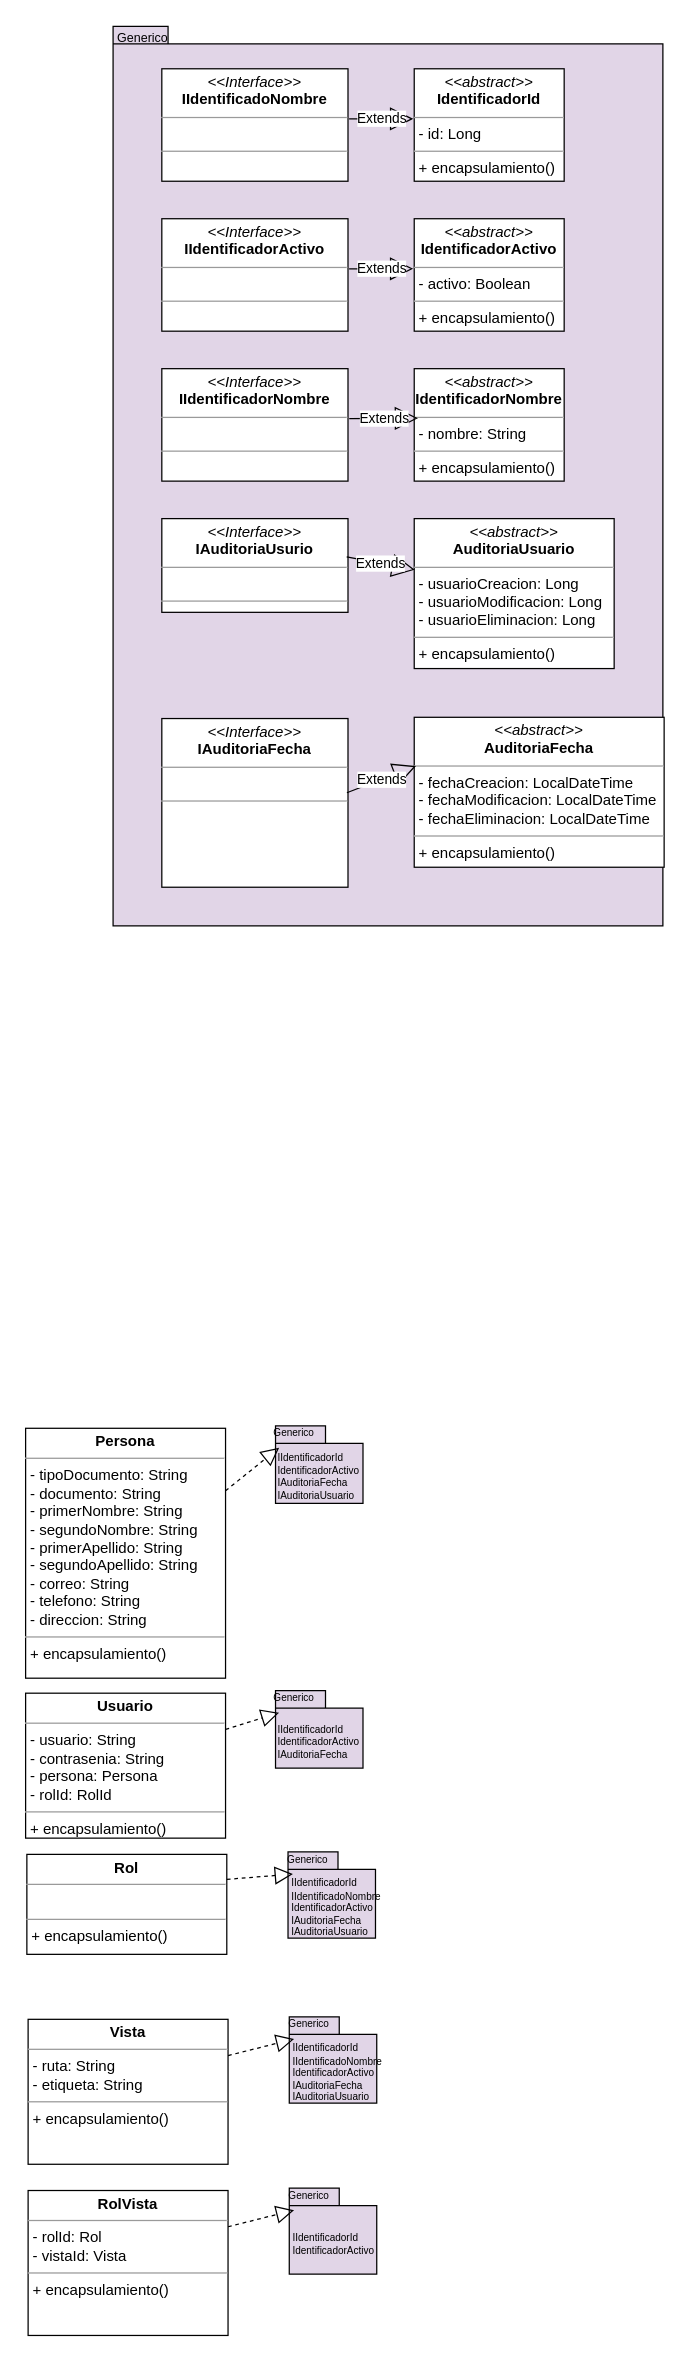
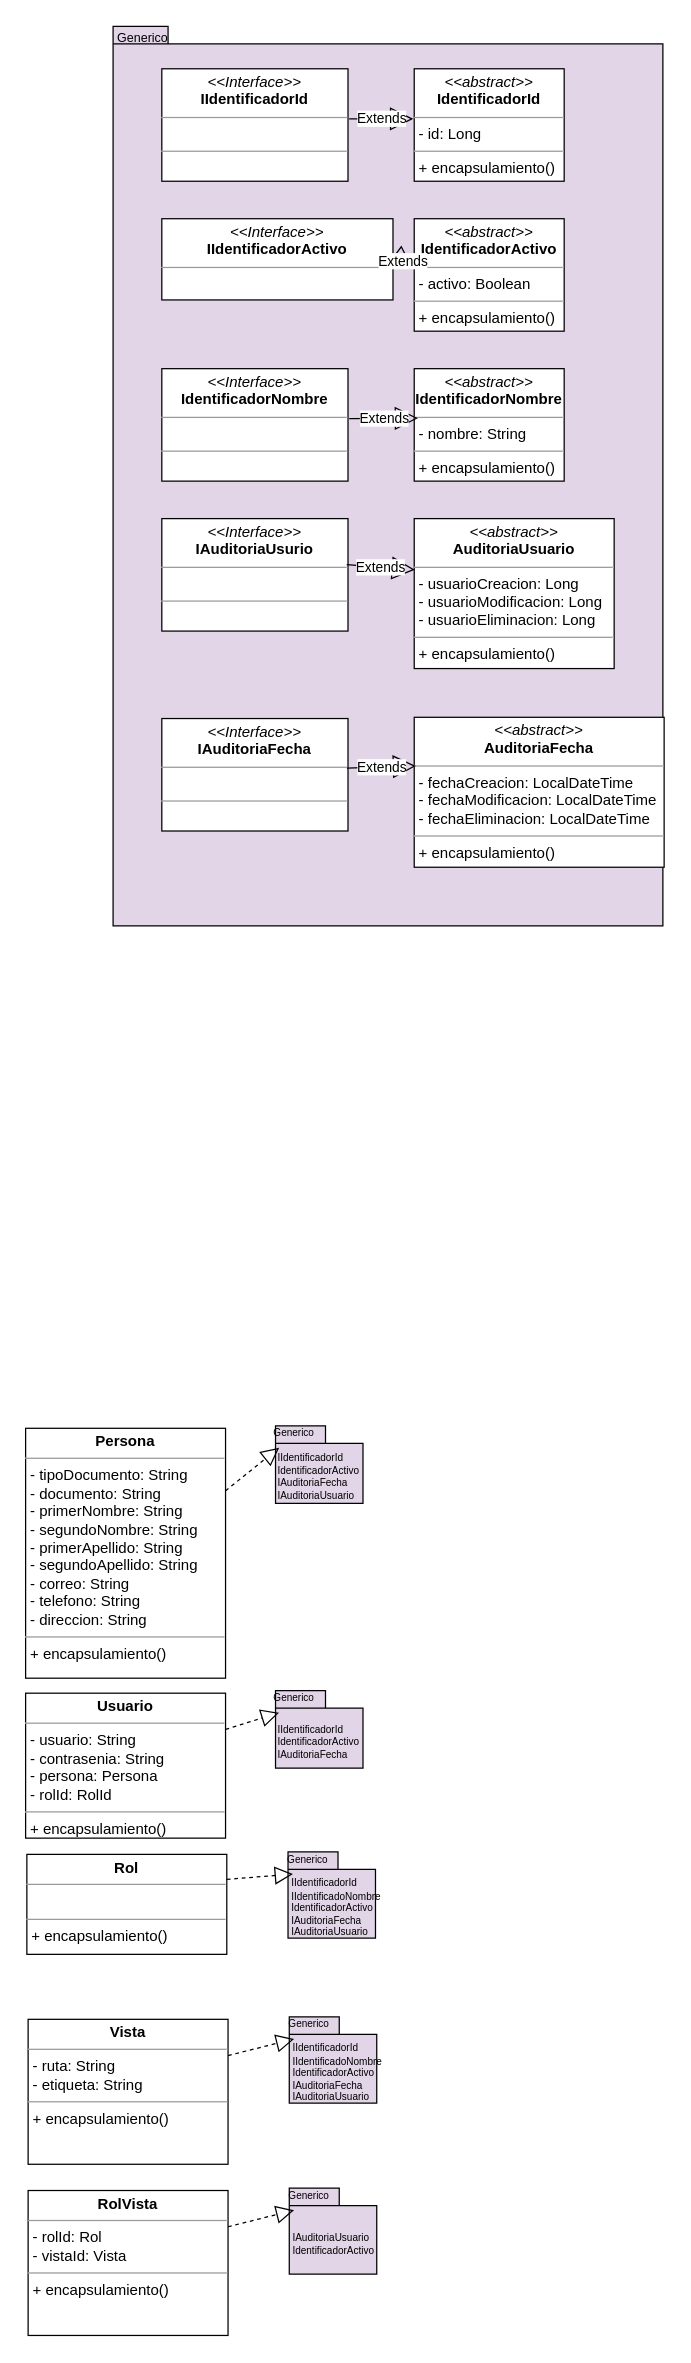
- <mxCell id="16" value="&lt;p style=&quot;margin:0px;margin-top:4px;text-align:center;&quot;&gt;&lt;i&gt;&amp;lt;&amp;lt;Interface&amp;gt;&amp;gt;&lt;/i&gt;&lt;br&gt;&lt;b&gt;IIdentificadoNombre&lt;/b&gt;&lt;/p&gt;&lt;hr size=&quot;1&quot;&gt;&lt;p style=&quot;margin:0px;margin-left:4px;&quot;&gt;&lt;br&gt;&lt;/p&gt;&lt;hr size=&quot;1&quot;&gt;&lt;p style=&quot;margin:0px;margin-left:4px;&quot;&gt;&lt;br&gt;&lt;/p&gt;" style="verticalAlign=top;align=left;overflow=fill;fontSize=12;fontFamily=Helvetica;html=1;whiteSpace=wrap;" vertex="1" parent="1"><mxGeometry x="129" y="54" width="149" height="90" as="geometry" /></mxCell>
+ <mxCell id="16" value="&lt;p style=&quot;margin:0px;margin-top:4px;text-align:center;&quot;&gt;&lt;i&gt;&amp;lt;&amp;lt;Interface&amp;gt;&amp;gt;&lt;/i&gt;&lt;br&gt;&lt;b&gt;IIdentificadorId&lt;/b&gt;&lt;/p&gt;&lt;hr size=&quot;1&quot;&gt;&lt;p style=&quot;margin:0px;margin-left:4px;&quot;&gt;&lt;br&gt;&lt;/p&gt;&lt;hr size=&quot;1&quot;&gt;&lt;p style=&quot;margin:0px;margin-left:4px;&quot;&gt;&lt;br&gt;&lt;/p&gt;" style="verticalAlign=top;align=left;overflow=fill;fontSize=12;fontFamily=Helvetica;html=1;whiteSpace=wrap;" vertex="1" parent="1"><mxGeometry x="129" y="54" width="149" height="90" as="geometry" /></mxCell>
- <mxCell id="7" value="&lt;p style=&quot;margin:0px;margin-top:4px;text-align:center;&quot;&gt;&lt;i&gt;&amp;lt;&amp;lt;Interface&amp;gt;&amp;gt;&lt;/i&gt;&lt;br&gt;&lt;b&gt;IIdentificadorActivo&lt;/b&gt;&lt;/p&gt;&lt;hr size=&quot;1&quot;&gt;&lt;p style=&quot;margin:0px;margin-left:4px;&quot;&gt;&lt;br&gt;&lt;/p&gt;&lt;hr size=&quot;1&quot;&gt;&lt;p style=&quot;margin:0px;margin-left:4px;&quot;&gt;&lt;br&gt;&lt;/p&gt;" style="verticalAlign=top;align=left;overflow=fill;fontSize=12;fontFamily=Helvetica;html=1;whiteSpace=wrap;" vertex="1" parent="1"><mxGeometry x="129" y="174" width="149" height="90" as="geometry" /></mxCell>
+ <mxCell id="7" value="&lt;p style=&quot;margin:0px;margin-top:4px;text-align:center;&quot;&gt;&lt;i&gt;&amp;lt;&amp;lt;Interface&amp;gt;&amp;gt;&lt;/i&gt;&lt;br&gt;&lt;b&gt;IIdentificadorActivo&lt;/b&gt;&lt;/p&gt;&lt;hr size=&quot;1&quot;&gt;&lt;p style=&quot;margin:0px;margin-left:4px;&quot;&gt;&lt;br&gt;&lt;/p&gt;&lt;hr size=&quot;1&quot;&gt;&lt;p style=&quot;margin:0px;margin-left:4px;&quot;&gt;&lt;br&gt;&lt;/p&gt;" style="verticalAlign=top;align=left;overflow=fill;fontSize=12;fontFamily=Helvetica;html=1;whiteSpace=wrap;" vertex="1" parent="1"><mxGeometry x="129" y="174" width="185" height="65" as="geometry" /></mxCell>
- <mxCell id="8" value="&lt;p style=&quot;margin:0px;margin-top:4px;text-align:center;&quot;&gt;&lt;i&gt;&amp;lt;&amp;lt;Interface&amp;gt;&amp;gt;&lt;/i&gt;&lt;br&gt;&lt;b&gt;IIdentificadorNombre&lt;/b&gt;&lt;/p&gt;&lt;hr size=&quot;1&quot;&gt;&lt;p style=&quot;margin:0px;margin-left:4px;&quot;&gt;&lt;br&gt;&lt;/p&gt;&lt;hr size=&quot;1&quot;&gt;&lt;p style=&quot;margin:0px;margin-left:4px;&quot;&gt;&lt;br&gt;&lt;/p&gt;" style="verticalAlign=top;align=left;overflow=fill;fontSize=12;fontFamily=Helvetica;html=1;whiteSpace=wrap;" vertex="1" parent="1"><mxGeometry x="129" y="294" width="149" height="90" as="geometry" /></mxCell>
+ <mxCell id="8" value="&lt;p style=&quot;margin:0px;margin-top:4px;text-align:center;&quot;&gt;&lt;i&gt;&amp;lt;&amp;lt;Interface&amp;gt;&amp;gt;&lt;/i&gt;&lt;br&gt;&lt;b&gt;IdentificadorNombre&lt;/b&gt;&lt;/p&gt;&lt;hr size=&quot;1&quot;&gt;&lt;p style=&quot;margin:0px;margin-left:4px;&quot;&gt;&lt;br&gt;&lt;/p&gt;&lt;hr size=&quot;1&quot;&gt;&lt;p style=&quot;margin:0px;margin-left:4px;&quot;&gt;&lt;br&gt;&lt;/p&gt;" style="verticalAlign=top;align=left;overflow=fill;fontSize=12;fontFamily=Helvetica;html=1;whiteSpace=wrap;" vertex="1" parent="1"><mxGeometry x="129" y="294" width="149" height="90" as="geometry" /></mxCell>
- <mxCell id="9" value="&lt;p style=&quot;margin:0px;margin-top:4px;text-align:center;&quot;&gt;&lt;i&gt;&amp;lt;&amp;lt;Interface&amp;gt;&amp;gt;&lt;/i&gt;&lt;br&gt;&lt;b&gt;IAuditoriaUsurio&lt;/b&gt;&lt;/p&gt;&lt;hr size=&quot;1&quot;&gt;&lt;p style=&quot;margin:0px;margin-left:4px;&quot;&gt;&lt;br&gt;&lt;/p&gt;&lt;hr size=&quot;1&quot;&gt;&lt;p style=&quot;margin:0px;margin-left:4px;&quot;&gt;&lt;br&gt;&lt;/p&gt;" style="verticalAlign=top;align=left;overflow=fill;fontSize=12;fontFamily=Helvetica;html=1;whiteSpace=wrap;" vertex="1" parent="1"><mxGeometry x="129" y="414" width="149" height="75" as="geometry" /></mxCell>
+ <mxCell id="9" value="&lt;p style=&quot;margin:0px;margin-top:4px;text-align:center;&quot;&gt;&lt;i&gt;&amp;lt;&amp;lt;Interface&amp;gt;&amp;gt;&lt;/i&gt;&lt;br&gt;&lt;b&gt;IAuditoriaUsurio&lt;/b&gt;&lt;/p&gt;&lt;hr size=&quot;1&quot;&gt;&lt;p style=&quot;margin:0px;margin-left:4px;&quot;&gt;&lt;br&gt;&lt;/p&gt;&lt;hr size=&quot;1&quot;&gt;&lt;p style=&quot;margin:0px;margin-left:4px;&quot;&gt;&lt;br&gt;&lt;/p&gt;" style="verticalAlign=top;align=left;overflow=fill;fontSize=12;fontFamily=Helvetica;html=1;whiteSpace=wrap;" vertex="1" parent="1"><mxGeometry x="129" y="414" width="149" height="90" as="geometry" /></mxCell>
- <mxCell id="10" value="&lt;p style=&quot;margin:0px;margin-top:4px;text-align:center;&quot;&gt;&lt;i&gt;&amp;lt;&amp;lt;Interface&amp;gt;&amp;gt;&lt;/i&gt;&lt;br&gt;&lt;b&gt;IAuditoriaFecha&lt;/b&gt;&lt;/p&gt;&lt;hr size=&quot;1&quot;&gt;&lt;p style=&quot;margin:0px;margin-left:4px;&quot;&gt;&lt;br&gt;&lt;/p&gt;&lt;hr size=&quot;1&quot;&gt;&lt;p style=&quot;margin:0px;margin-left:4px;&quot;&gt;&lt;br&gt;&lt;/p&gt;" style="verticalAlign=top;align=left;overflow=fill;fontSize=12;fontFamily=Helvetica;html=1;whiteSpace=wrap;" vertex="1" parent="1"><mxGeometry x="129" y="574" width="149" height="135" as="geometry" /></mxCell>
+ <mxCell id="10" value="&lt;p style=&quot;margin:0px;margin-top:4px;text-align:center;&quot;&gt;&lt;i&gt;&amp;lt;&amp;lt;Interface&amp;gt;&amp;gt;&lt;/i&gt;&lt;br&gt;&lt;b&gt;IAuditoriaFecha&lt;/b&gt;&lt;/p&gt;&lt;hr size=&quot;1&quot;&gt;&lt;p style=&quot;margin:0px;margin-left:4px;&quot;&gt;&lt;br&gt;&lt;/p&gt;&lt;hr size=&quot;1&quot;&gt;&lt;p style=&quot;margin:0px;margin-left:4px;&quot;&gt;&lt;br&gt;&lt;/p&gt;" style="verticalAlign=top;align=left;overflow=fill;fontSize=12;fontFamily=Helvetica;html=1;whiteSpace=wrap;" vertex="1" parent="1"><mxGeometry x="129" y="574" width="149" height="90" as="geometry" /></mxCell>
- <mxCell id="42" value="&lt;div style=&quot;&quot;&gt;&lt;span style=&quot;font-size: 8px; background-color: initial;&quot;&gt;I&lt;/span&gt;&lt;span style=&quot;font-size: 8px; background-color: initial;&quot;&gt;IdentificadorId&lt;/span&gt;&lt;/div&gt;&lt;font style=&quot;font-size: 8px;&quot;&gt;&lt;div&gt;IdentificadorActivo&lt;/div&gt;&lt;/font&gt;" style="text;html=1;strokeColor=none;fillColor=none;align=left;verticalAlign=middle;whiteSpace=wrap;rounded=0;" vertex="1" parent="1"><mxGeometry x="232" y="1766.5" width="70" height="52.5" as="geometry" /></mxCell>
+ <mxCell id="42" value="&lt;div style=&quot;&quot;&gt;&lt;span style=&quot;font-size: 8px; background-color: initial;&quot;&gt;I&lt;/span&gt;&lt;span style=&quot;font-size: 8px; background-color: initial;&quot;&gt;AuditoriaUsuario&lt;/span&gt;&lt;/div&gt;&lt;font style=&quot;font-size: 8px;&quot;&gt;&lt;div&gt;IdentificadorActivo&lt;/div&gt;&lt;/font&gt;" style="text;html=1;strokeColor=none;fillColor=none;align=left;verticalAlign=middle;whiteSpace=wrap;rounded=0;" vertex="1" parent="1"><mxGeometry x="232" y="1766.5" width="70" height="52.5" as="geometry" /></mxCell>
